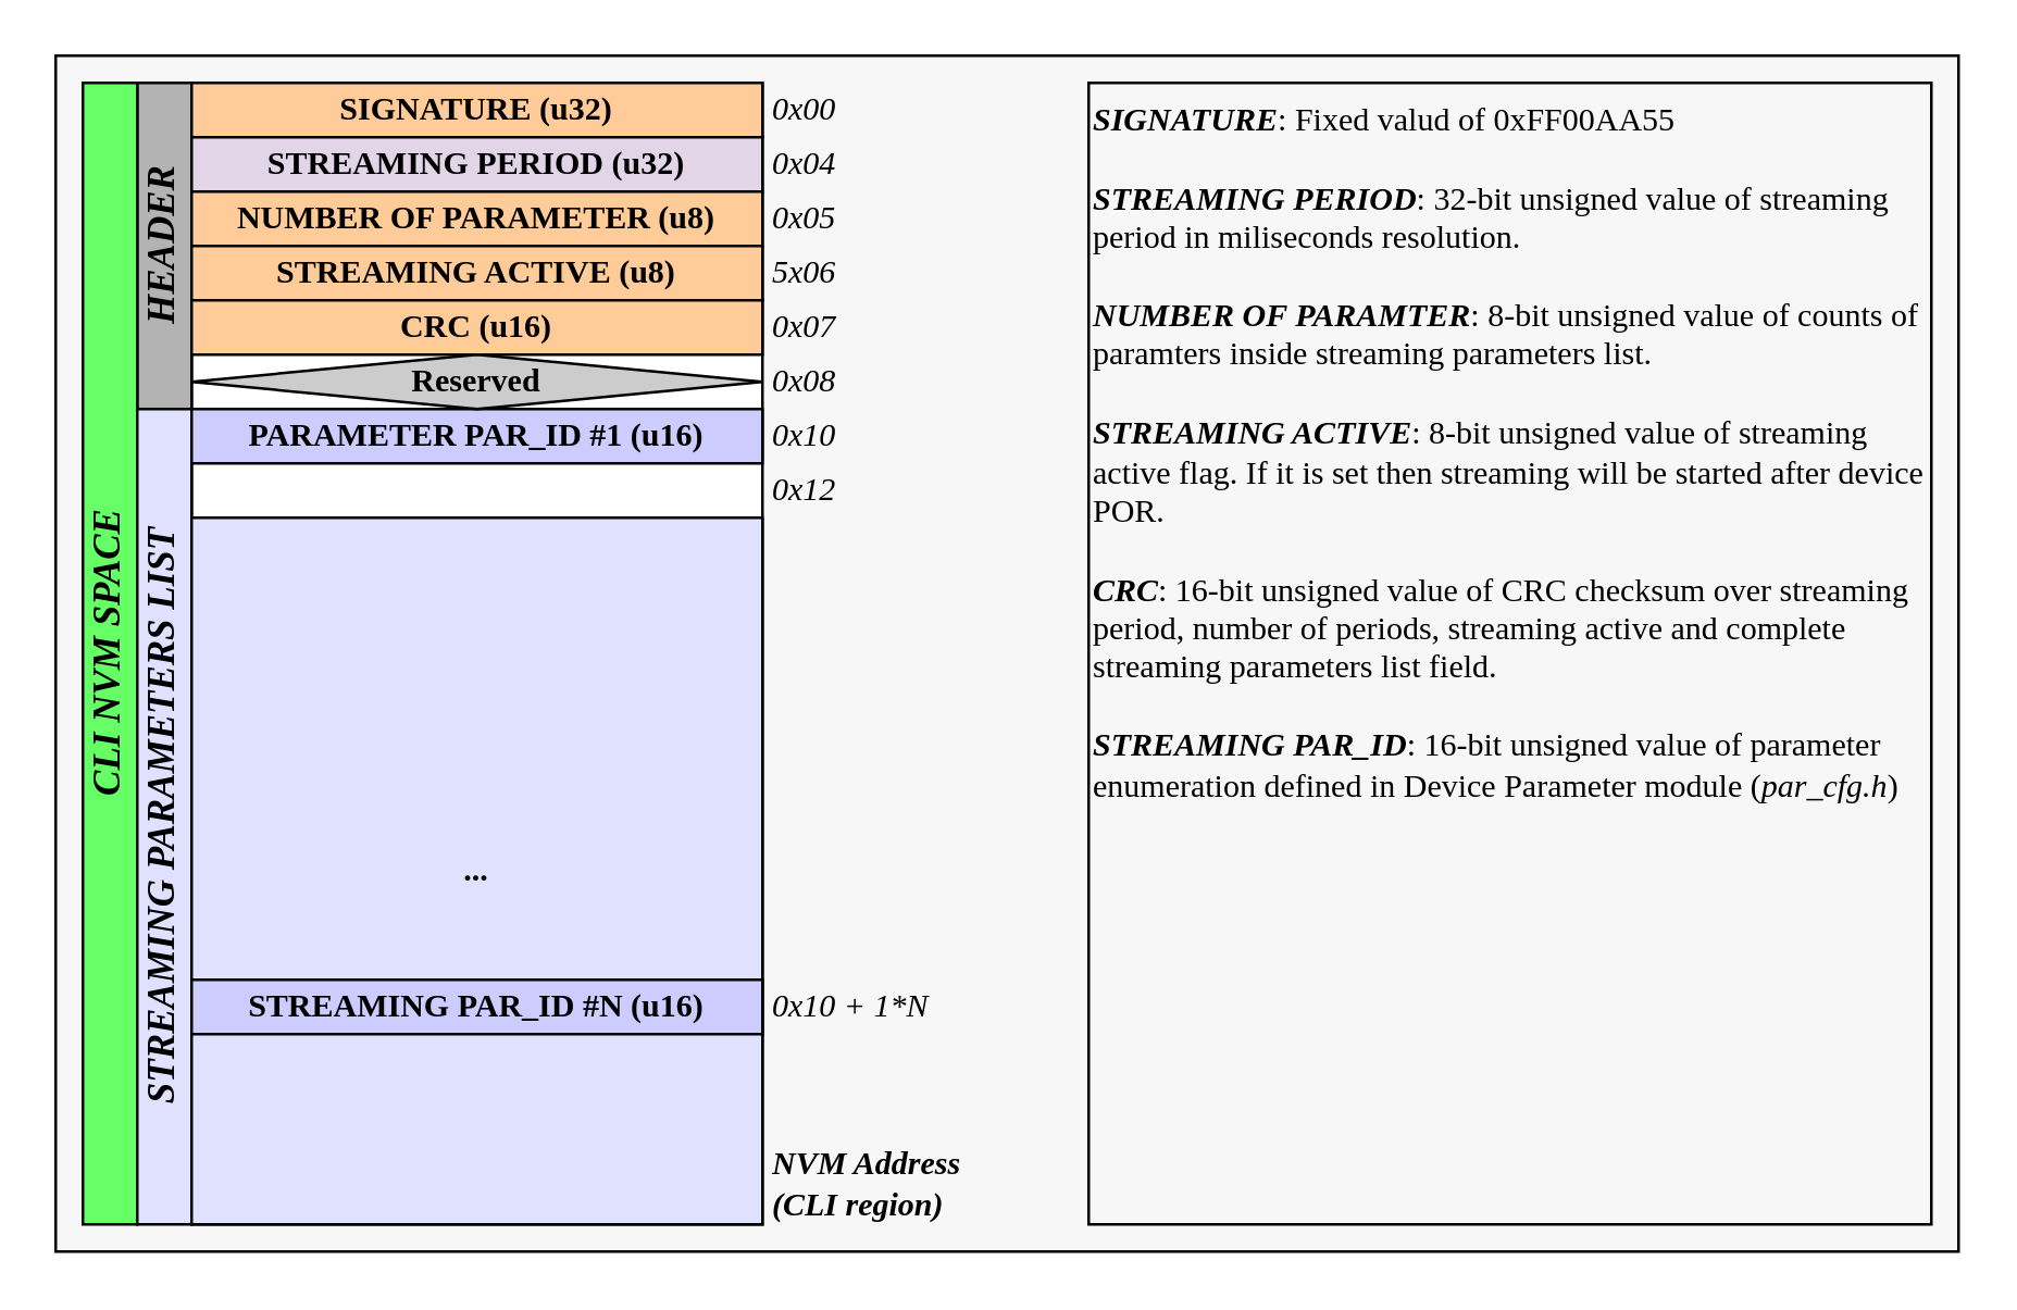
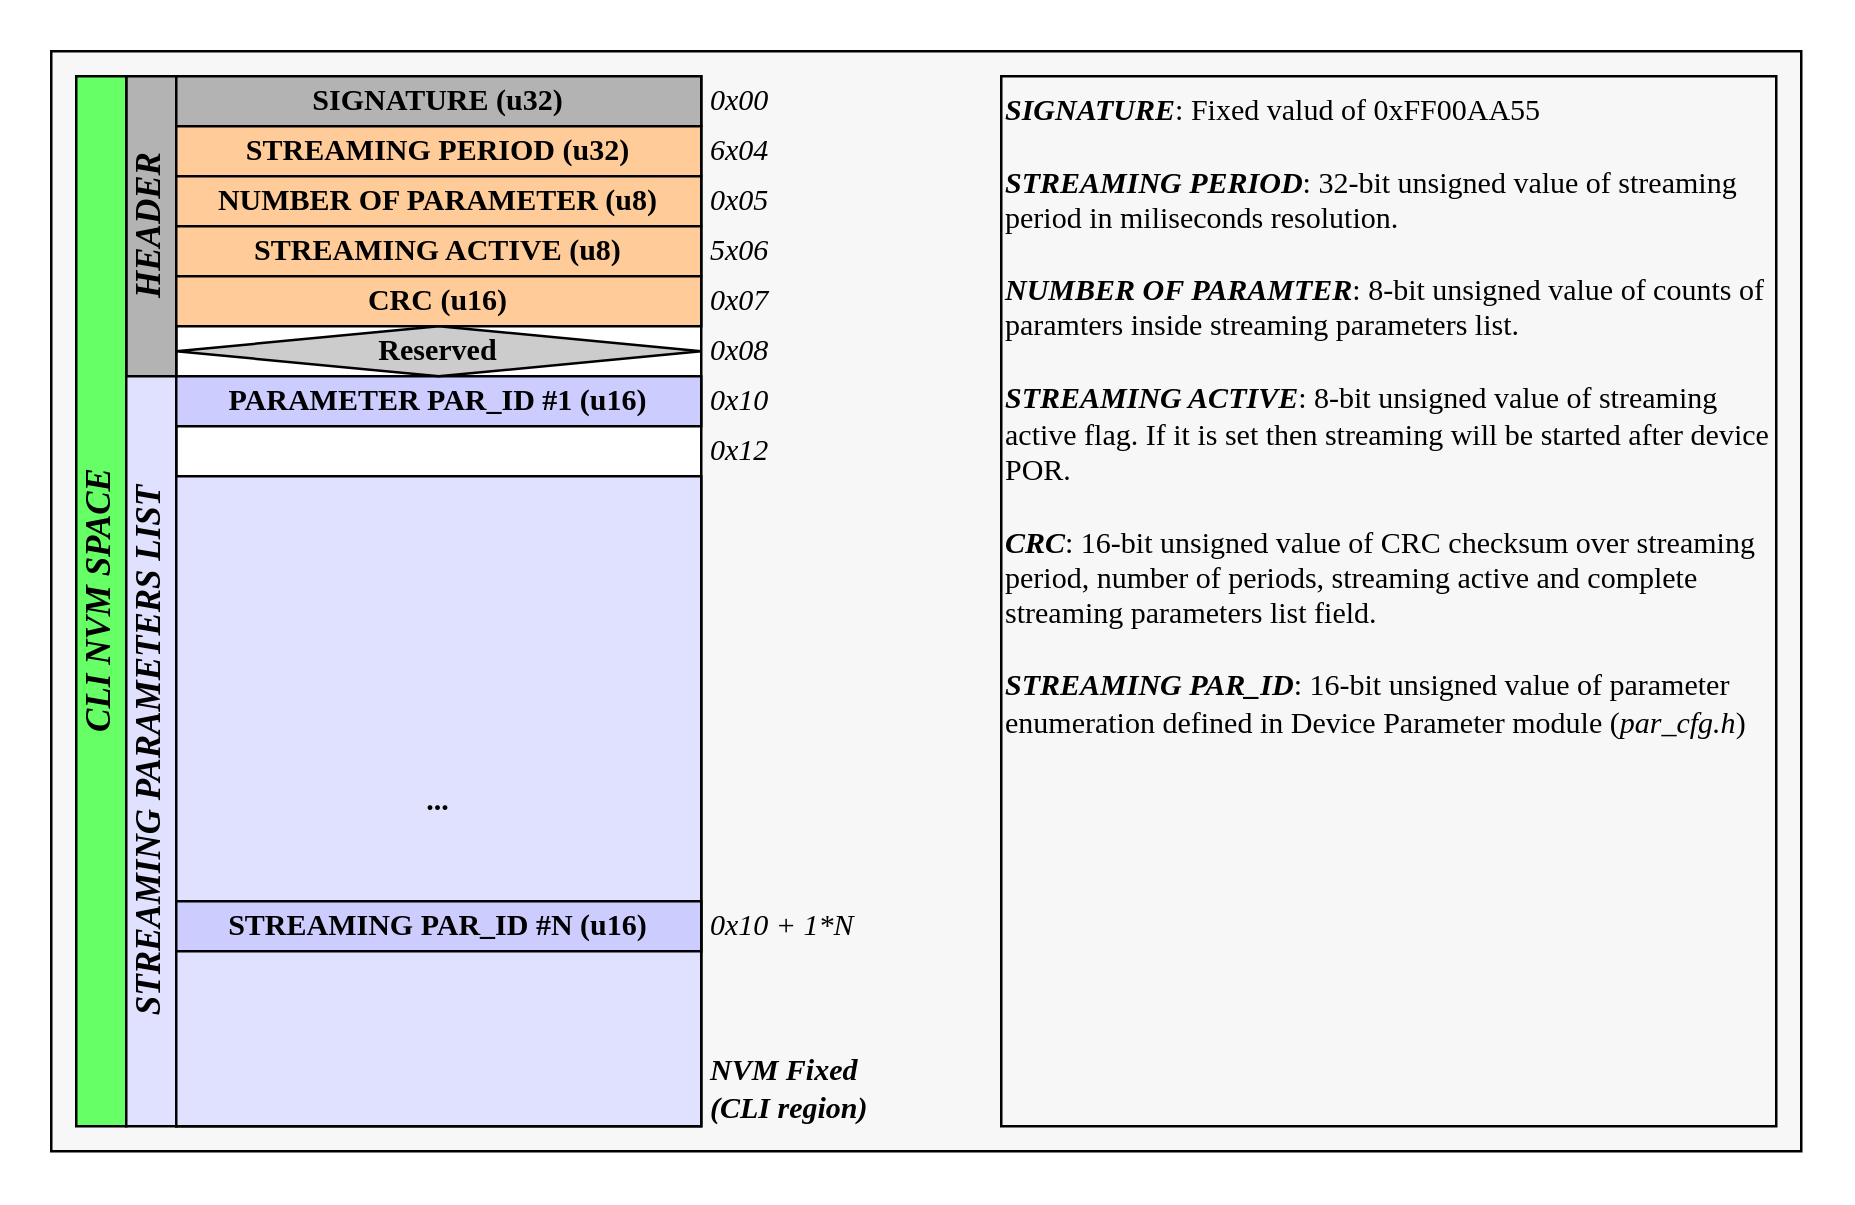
- <mxCell id="7" value="SIGNATURE (u32)" style="rounded=0;whiteSpace=wrap;html=1;strokeWidth=1;fontFamily=Lucida Console;fillColor=#FFCC99;fontStyle=1" parent="1" vertex="1"><mxGeometry x="70" y="30" width="210" height="20" as="geometry" /></mxCell>
+ <mxCell id="7" value="SIGNATURE (u32)" style="rounded=0;whiteSpace=wrap;html=1;strokeWidth=1;fontFamily=Lucida Console;fillColor=#b3b3b3;fontStyle=1;" parent="1" vertex="1"><mxGeometry x="70" y="30" width="210" height="20" as="geometry" /></mxCell>
- <mxCell id="8" value="STREAMING PERIOD (u32)" style="rounded=0;whiteSpace=wrap;html=1;strokeWidth=1;fontFamily=Lucida Console;fillColor=#e1d5e7;fontStyle=1;" parent="1" vertex="1"><mxGeometry x="70" y="50" width="210" height="20" as="geometry" /></mxCell>
+ <mxCell id="8" value="STREAMING PERIOD (u32)" style="rounded=0;whiteSpace=wrap;html=1;strokeWidth=1;fontFamily=Lucida Console;fillColor=#FFCC99;fontStyle=1" parent="1" vertex="1"><mxGeometry x="70" y="50" width="210" height="20" as="geometry" /></mxCell>
- <mxCell id="16" value="0x04" style="text;html=1;strokeColor=none;fillColor=none;align=left;verticalAlign=middle;whiteSpace=wrap;rounded=0;strokeWidth=3;fontFamily=Lucida Console;fontStyle=2" parent="1" vertex="1"><mxGeometry x="282" y="50" width="60" height="20" as="geometry" /></mxCell>
+ <mxCell id="16" value="6x04" style="text;html=1;strokeColor=none;fillColor=none;align=left;verticalAlign=middle;whiteSpace=wrap;rounded=0;strokeWidth=3;fontFamily=Lucida Console;fontStyle=2" parent="1" vertex="1"><mxGeometry x="282" y="50" width="60" height="20" as="geometry" /></mxCell>
- <mxCell id="15" value="NVM Address&lt;br&gt;(CLI region)" style="text;html=1;strokeColor=none;fillColor=none;align=left;verticalAlign=middle;whiteSpace=wrap;rounded=0;strokeWidth=3;fontFamily=Lucida Console;fontStyle=3" parent="1" vertex="1"><mxGeometry x="282" y="420" width="100" height="30" as="geometry" /></mxCell>
+ <mxCell id="15" value="NVM Fixed&lt;br&gt;(CLI region)" style="text;html=1;strokeColor=none;fillColor=none;align=left;verticalAlign=middle;whiteSpace=wrap;rounded=0;strokeWidth=3;fontFamily=Lucida Console;fontStyle=3" parent="1" vertex="1"><mxGeometry x="282" y="420" width="100" height="30" as="geometry" /></mxCell>
